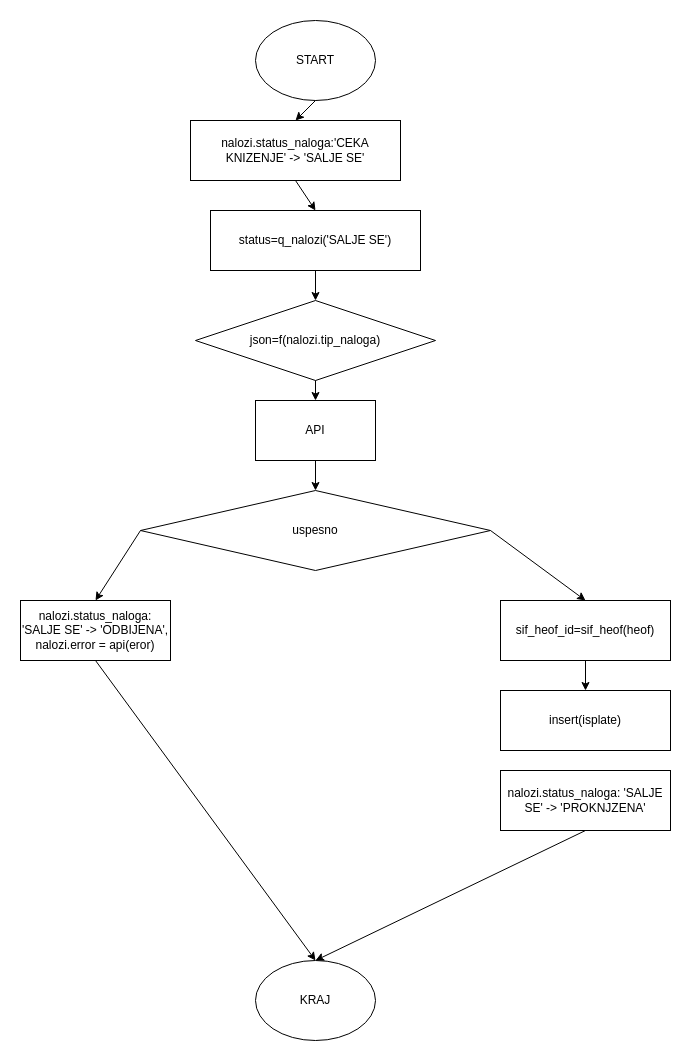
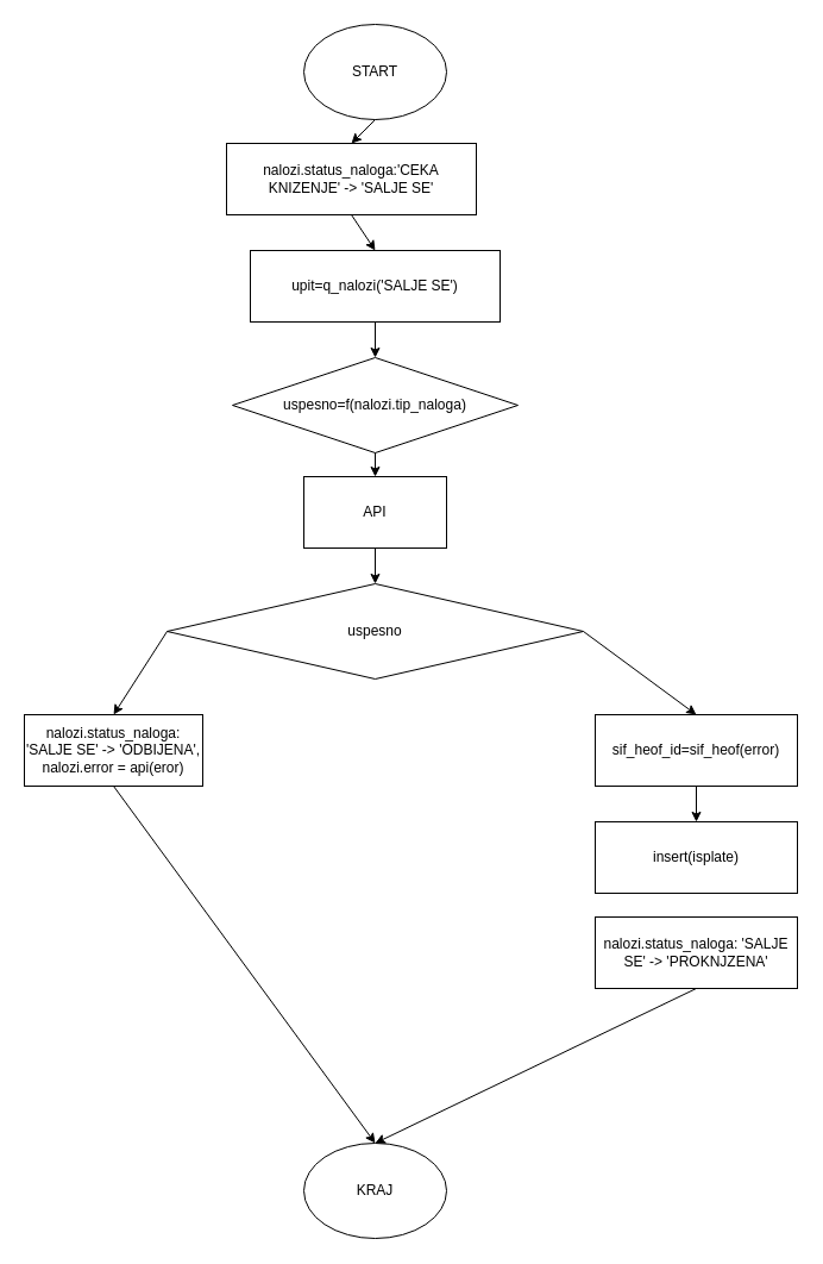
- <mxCell id="5" value="status=q_nalozi('SALJE SE')" style="rounded=0;whiteSpace=wrap;html=1;" vertex="1" parent="1"><mxGeometry x="210" y="210" width="210" height="60" as="geometry" /></mxCell>
+ <mxCell id="5" value="upit=q_nalozi('SALJE SE')" style="rounded=0;whiteSpace=wrap;html=1;" vertex="1" parent="1"><mxGeometry x="210" y="210" width="210" height="60" as="geometry" /></mxCell>
- <mxCell id="6" value="json=f(nalozi.tip_naloga)" style="rhombus;whiteSpace=wrap;html=1;" vertex="1" parent="1"><mxGeometry x="195" y="300" width="240" height="80" as="geometry" /></mxCell>
+ <mxCell id="6" value="uspesno=f(nalozi.tip_naloga)" style="rhombus;whiteSpace=wrap;html=1;" vertex="1" parent="1"><mxGeometry x="195" y="300" width="240" height="80" as="geometry" /></mxCell>
- <mxCell id="10" value="sif_heof_id=sif_heof(heof)" style="rounded=0;whiteSpace=wrap;html=1;" vertex="1" parent="1"><mxGeometry x="500" y="600" width="170" height="60" as="geometry" /></mxCell>
+ <mxCell id="10" value="sif_heof_id=sif_heof(error)" style="rounded=0;whiteSpace=wrap;html=1;" vertex="1" parent="1"><mxGeometry x="500" y="600" width="170" height="60" as="geometry" /></mxCell>
